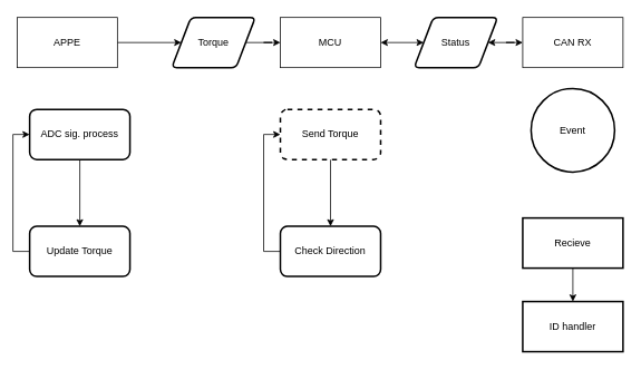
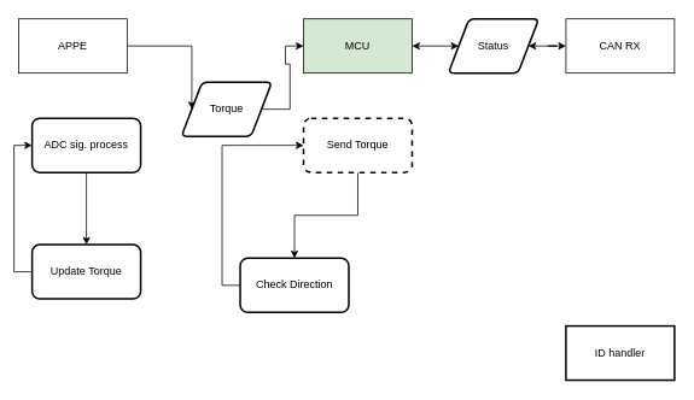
- <mxCell id="19" value="Torque" style="shape=parallelogram;html=1;strokeWidth=2;perimeter=parallelogramPerimeter;whiteSpace=wrap;rounded=1;arcSize=12;size=0.23;" vertex="1" parent="1"><mxGeometry x="205" y="20" width="100" height="60" as="geometry" /></mxCell>
+ <mxCell id="19" value="Torque" style="shape=parallelogram;html=1;strokeWidth=2;perimeter=parallelogramPerimeter;whiteSpace=wrap;rounded=1;arcSize=12;size=0.23;" vertex="1" parent="1"><mxGeometry x="200" y="90" width="100" height="60" as="geometry" /></mxCell>
- <mxCell id="6" value="MCU" style="rounded=0;whiteSpace=wrap;html=1;" vertex="1" parent="1"><mxGeometry x="335" y="20" width="120" height="60" as="geometry" /></mxCell>
+ <mxCell id="6" value="MCU" style="rounded=0;whiteSpace=wrap;html=1;fillColor=#d5e8d4;" vertex="1" parent="1"><mxGeometry x="335" y="20" width="120" height="60" as="geometry" /></mxCell>
- <mxCell id="8" value="Event" style="strokeWidth=2;html=1;shape=mxgraph.flowchart.start_2;whiteSpace=wrap;" vertex="1" parent="1"><mxGeometry x="635" y="105" width="100" height="100" as="geometry" /></mxCell>
- <mxCell id="10" value="Recieve" style="whiteSpace=wrap;html=1;strokeWidth=2;" vertex="1" parent="1"><mxGeometry x="625" y="260" width="120" height="60" as="geometry" /></mxCell>
- <mxCell id="5" value="Check Direction" style="rounded=1;whiteSpace=wrap;html=1;arcSize=14;strokeWidth=2;" vertex="1" parent="1"><mxGeometry x="335" y="270" width="120" height="60" as="geometry" /></mxCell>
+ <mxCell id="5" value="Check Direction" style="rounded=1;whiteSpace=wrap;html=1;arcSize=14;strokeWidth=2;" vertex="1" parent="1"><mxGeometry x="265" y="285" width="120" height="60" as="geometry" /></mxCell>
- <mxCell id="9" value="" style="edgeStyle=orthogonalEdgeStyle;rounded=0;orthogonalLoop=1;jettySize=auto;html=1;" edge="1" parent="1" source="10" target="11"><mxGeometry relative="1" as="geometry" /></mxCell>
